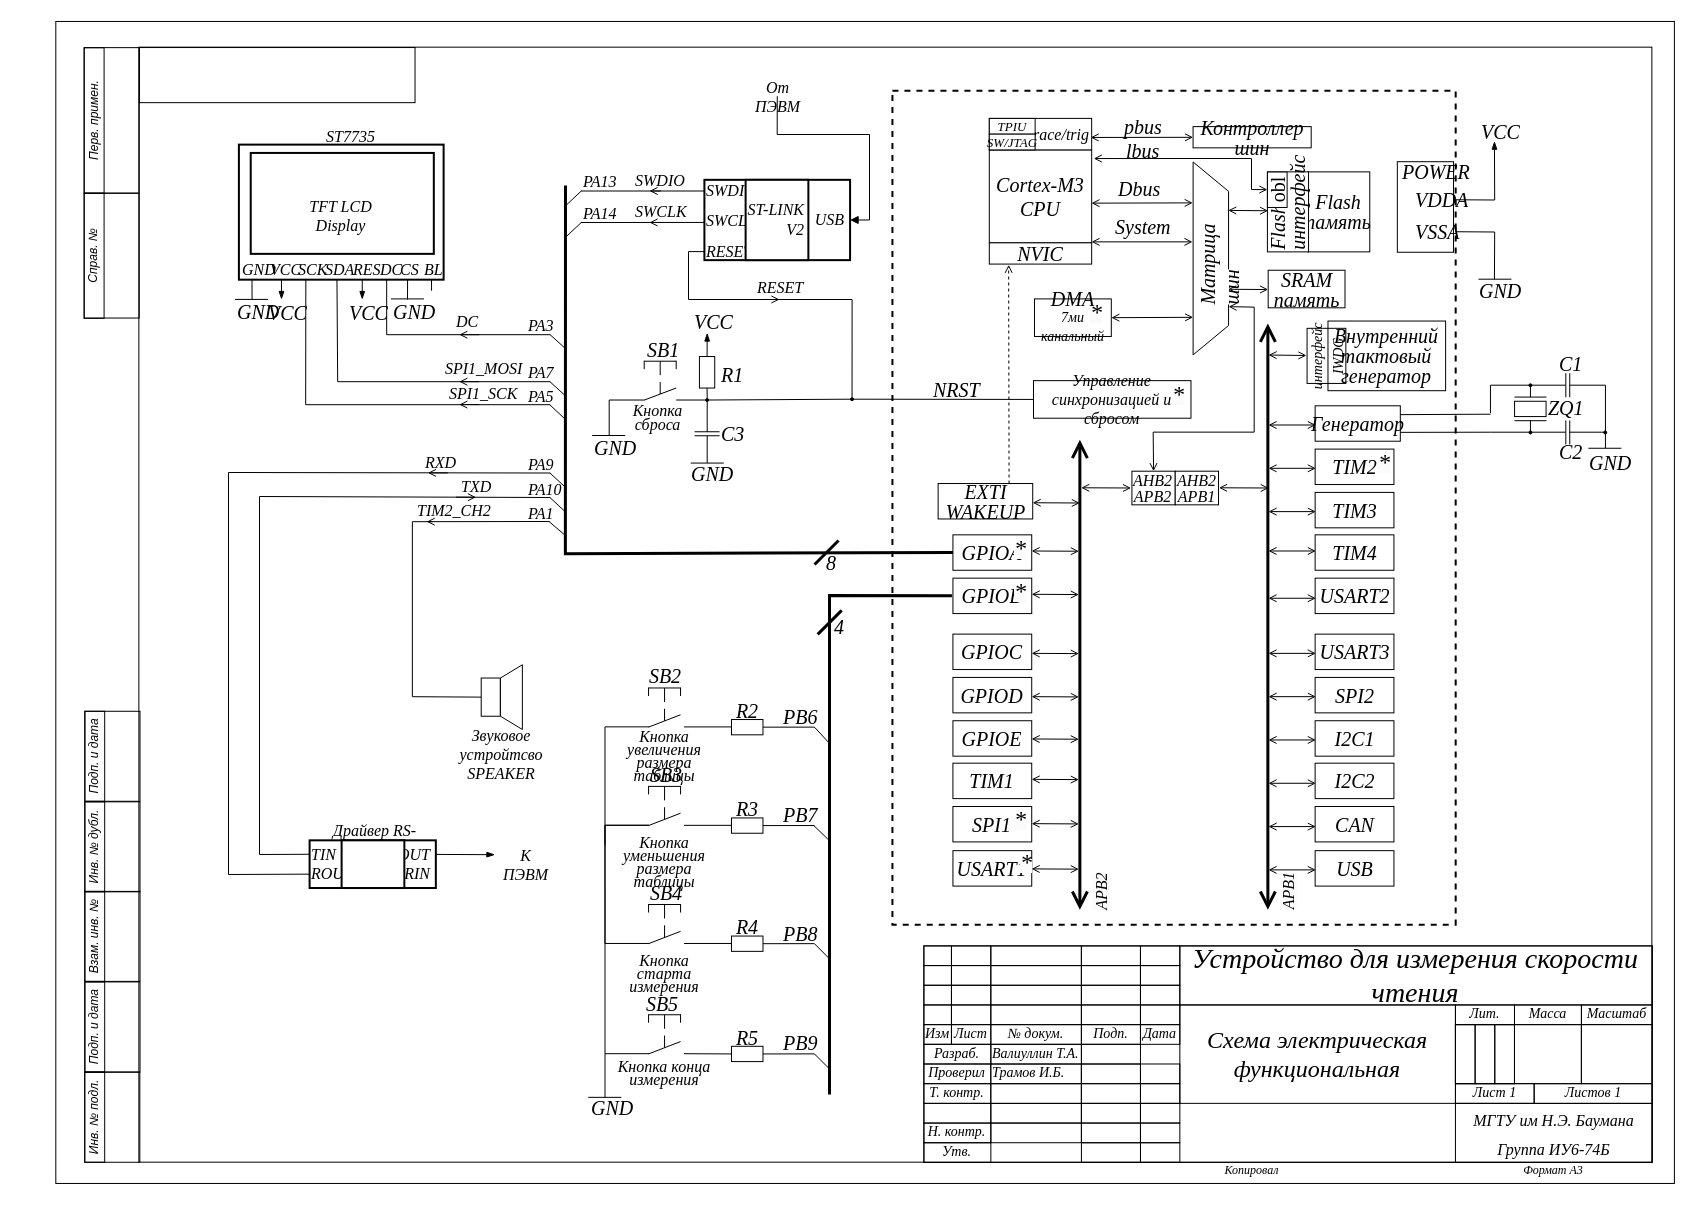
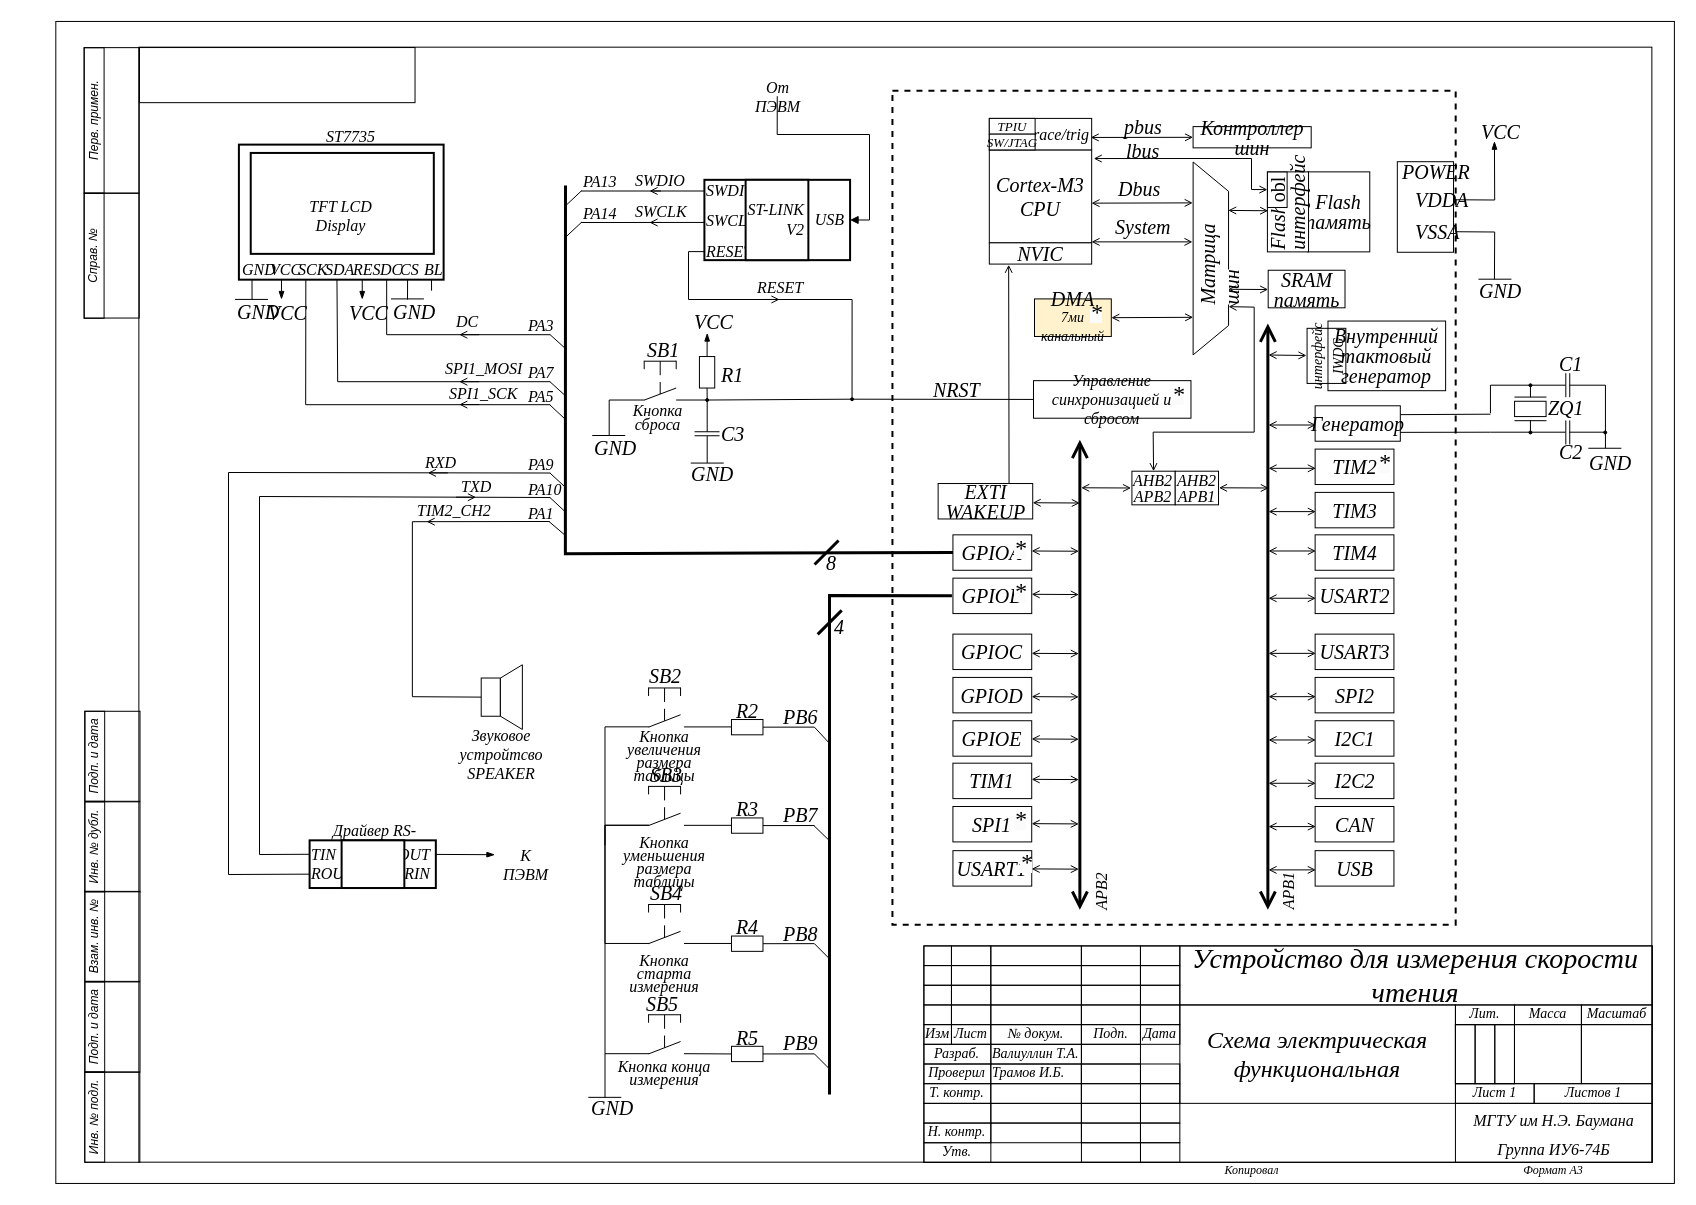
- <mxCell id="223" value="&lt;p style=&quot;line-height: 80%;&quot;&gt;DMA&lt;br&gt;&lt;font style=&quot;font-size: 14px;&quot;&gt;7ми канальный&lt;/font&gt;&lt;/p&gt;" style="rounded=0;whiteSpace=wrap;html=1;fontSize=20;fontFamily=GOSTRUS Type A;fontStyle=2" parent="1" vertex="1"><mxGeometry x="1033.99" y="298.41" width="76.81" height="37.57" as="geometry" /></mxCell>
+ <mxCell id="223" value="&lt;p style=&quot;line-height: 80%;&quot;&gt;DMA&lt;br&gt;&lt;font style=&quot;font-size: 14px;&quot;&gt;7ми канальный&lt;/font&gt;&lt;/p&gt;" style="rounded=0;whiteSpace=wrap;html=1;fontSize=20;fontFamily=GOSTRUS Type A;fontStyle=2;fillColor=#fff2cc;" parent="1" vertex="1"><mxGeometry x="1033.99" y="298.41" width="76.81" height="37.57" as="geometry" /></mxCell>
- <mxCell id="259" value="" style="endArrow=open;startArrow=none;html=1;rounded=0;endFill=0;startFill=0;exitX=0.75;exitY=0;exitDx=0;exitDy=0;fontStyle=2;entryX=0.189;entryY=1.032;entryDx=0;entryDy=0;entryPerimeter=0;dashed=1;" parent="1" source="258" target="332" edge="1"><mxGeometry width="50" height="50" relative="1" as="geometry"><mxPoint x="1114.307" y="321.437" as="sourcePoint" /><mxPoint x="1008" y="271" as="targetPoint" /></mxGeometry></mxCell>
+ <mxCell id="259" value="" style="endArrow=open;startArrow=none;html=1;rounded=0;endFill=0;startFill=0;exitX=0.75;exitY=0;exitDx=0;exitDy=0;fontStyle=2;entryX=0.189;entryY=1.032;entryDx=0;entryDy=0;entryPerimeter=0;" parent="1" source="258" target="332" edge="1"><mxGeometry width="50" height="50" relative="1" as="geometry"><mxPoint x="1114.307" y="321.437" as="sourcePoint" /><mxPoint x="1008" y="271" as="targetPoint" /></mxGeometry></mxCell>
